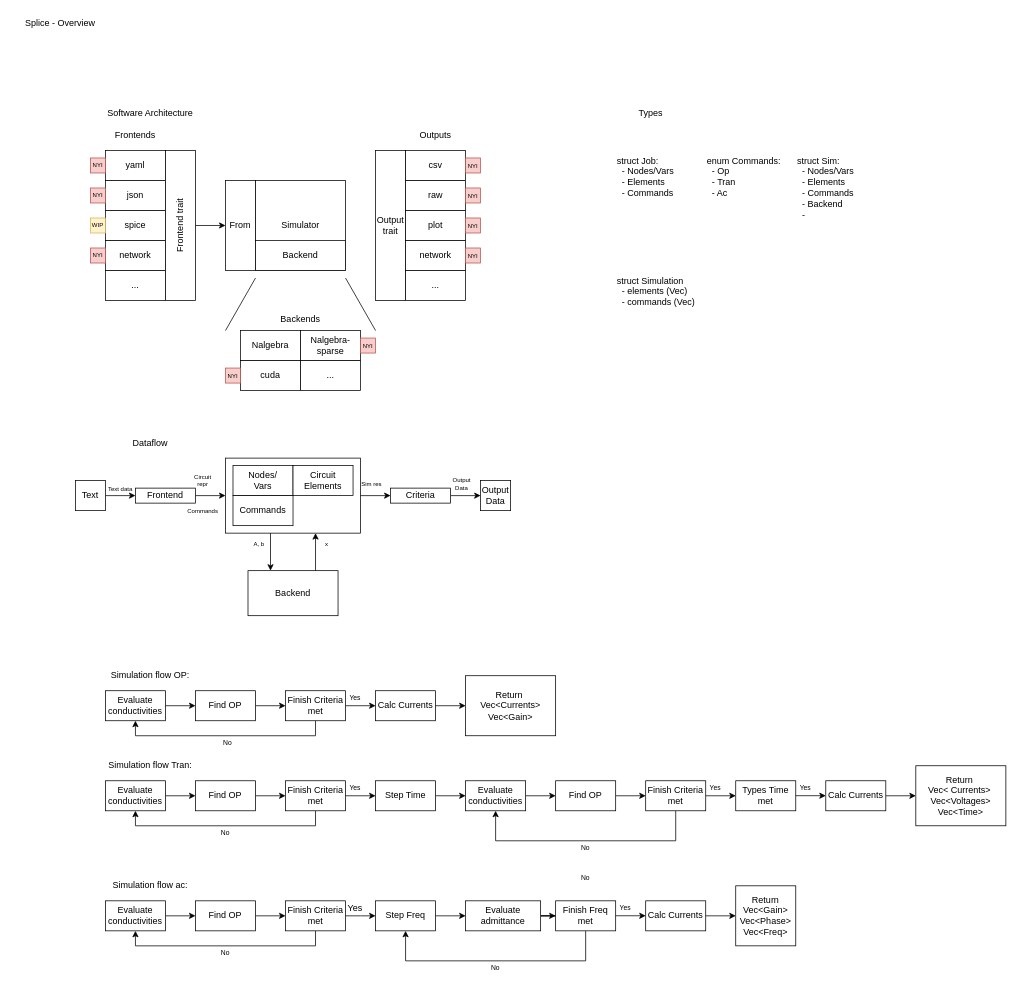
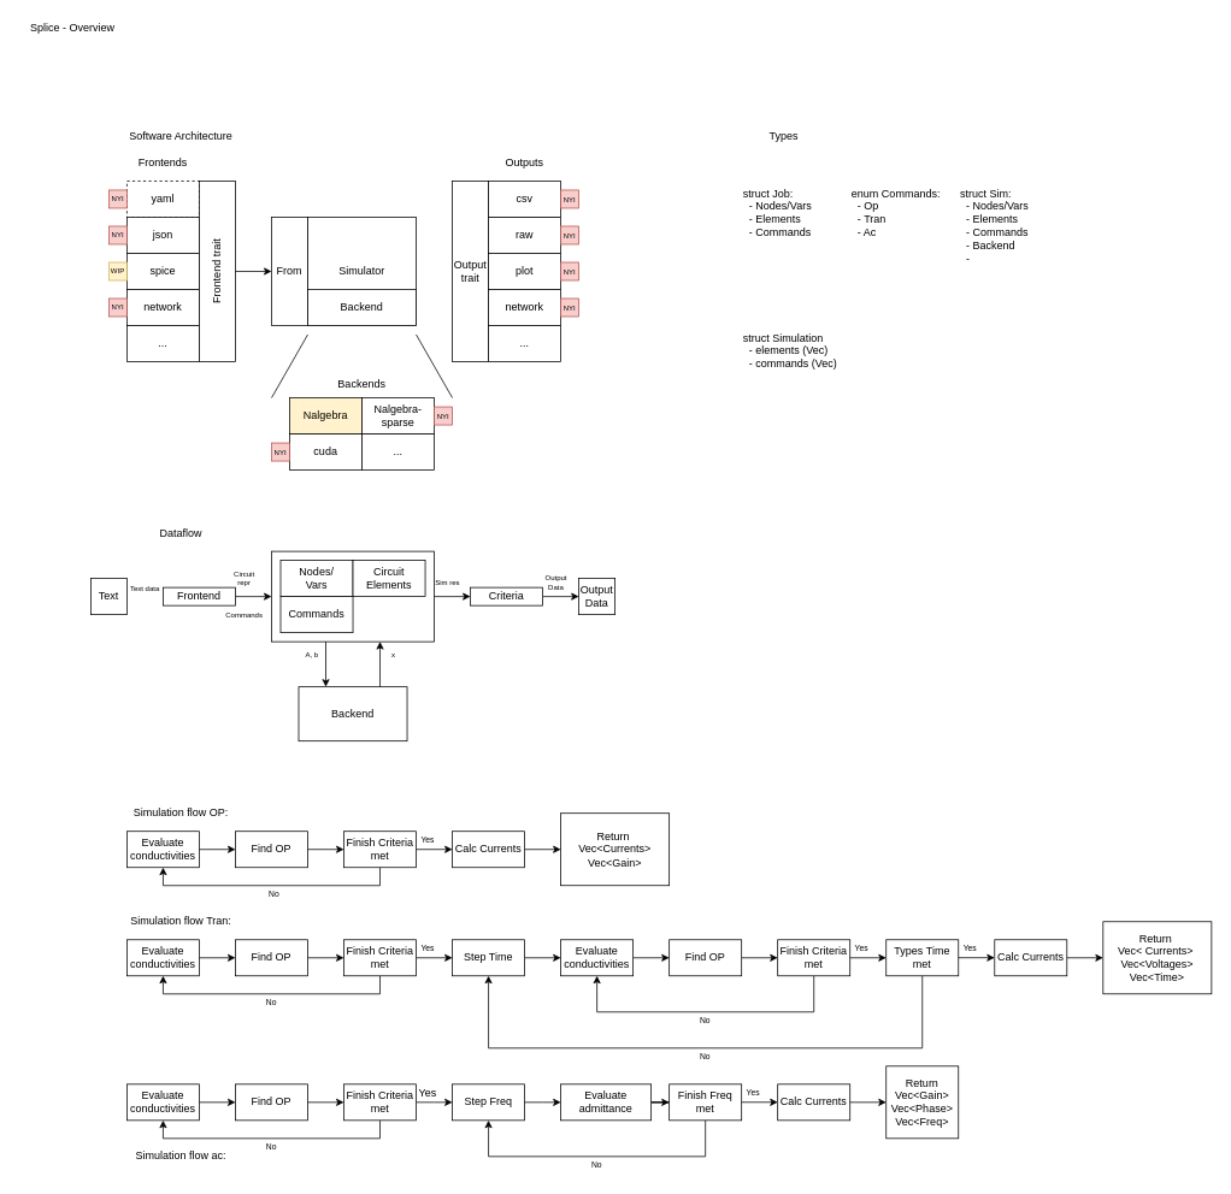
- <mxCell id="6" value="yaml" style="rounded=0;whiteSpace=wrap;html=1;" parent="1" vertex="1"><mxGeometry x="140" y="200" width="80" height="40" as="geometry" /></mxCell>
+ <mxCell id="6" value="yaml" style="rounded=0;whiteSpace=wrap;html=1;dashed=1;" parent="1" vertex="1"><mxGeometry x="140" y="200" width="80" height="40" as="geometry" /></mxCell>
- <mxCell id="31" value="Nalgebra" style="rounded=0;whiteSpace=wrap;html=1;" parent="1" vertex="1"><mxGeometry x="320" y="440" width="80" height="40" as="geometry" /></mxCell>
+ <mxCell id="31" value="Nalgebra" style="rounded=0;whiteSpace=wrap;html=1;fillColor=#fff2cc;" parent="1" vertex="1"><mxGeometry x="320" y="440" width="80" height="40" as="geometry" /></mxCell>
- <mxCell id="42" style="edgeStyle=orthogonalEdgeStyle;rounded=0;orthogonalLoop=1;jettySize=auto;html=1;entryX=0;entryY=0.5;entryDx=0;entryDy=0;" parent="1" source="43" target="45" edge="1"><mxGeometry relative="1" as="geometry" /></mxCell>
+ <mxCell id="90" style="edgeStyle=orthogonalEdgeStyle;rounded=0;orthogonalLoop=1;jettySize=auto;html=1;entryX=0.5;entryY=1;entryDx=0;entryDy=0;" parent="1" source="91" target="82" edge="1"><mxGeometry relative="1" as="geometry"><Array as="points"><mxPoint x="1020" y="1160" /><mxPoint x="540" y="1160" /></Array></mxGeometry></mxCell>
- <mxCell id="104" value="Simulation flow ac:" style="text;html=1;align=center;verticalAlign=middle;whiteSpace=wrap;rounded=0;" parent="1" vertex="1"><mxGeometry x="140" y="1170" width="120" height="20" as="geometry" /></mxCell>
+ <mxCell id="104" value="Simulation flow ac:" style="text;html=1;align=center;verticalAlign=middle;whiteSpace=wrap;rounded=0;" parent="1" vertex="1"><mxGeometry x="140" y="1270" width="120" height="20" as="geometry" /></mxCell>
